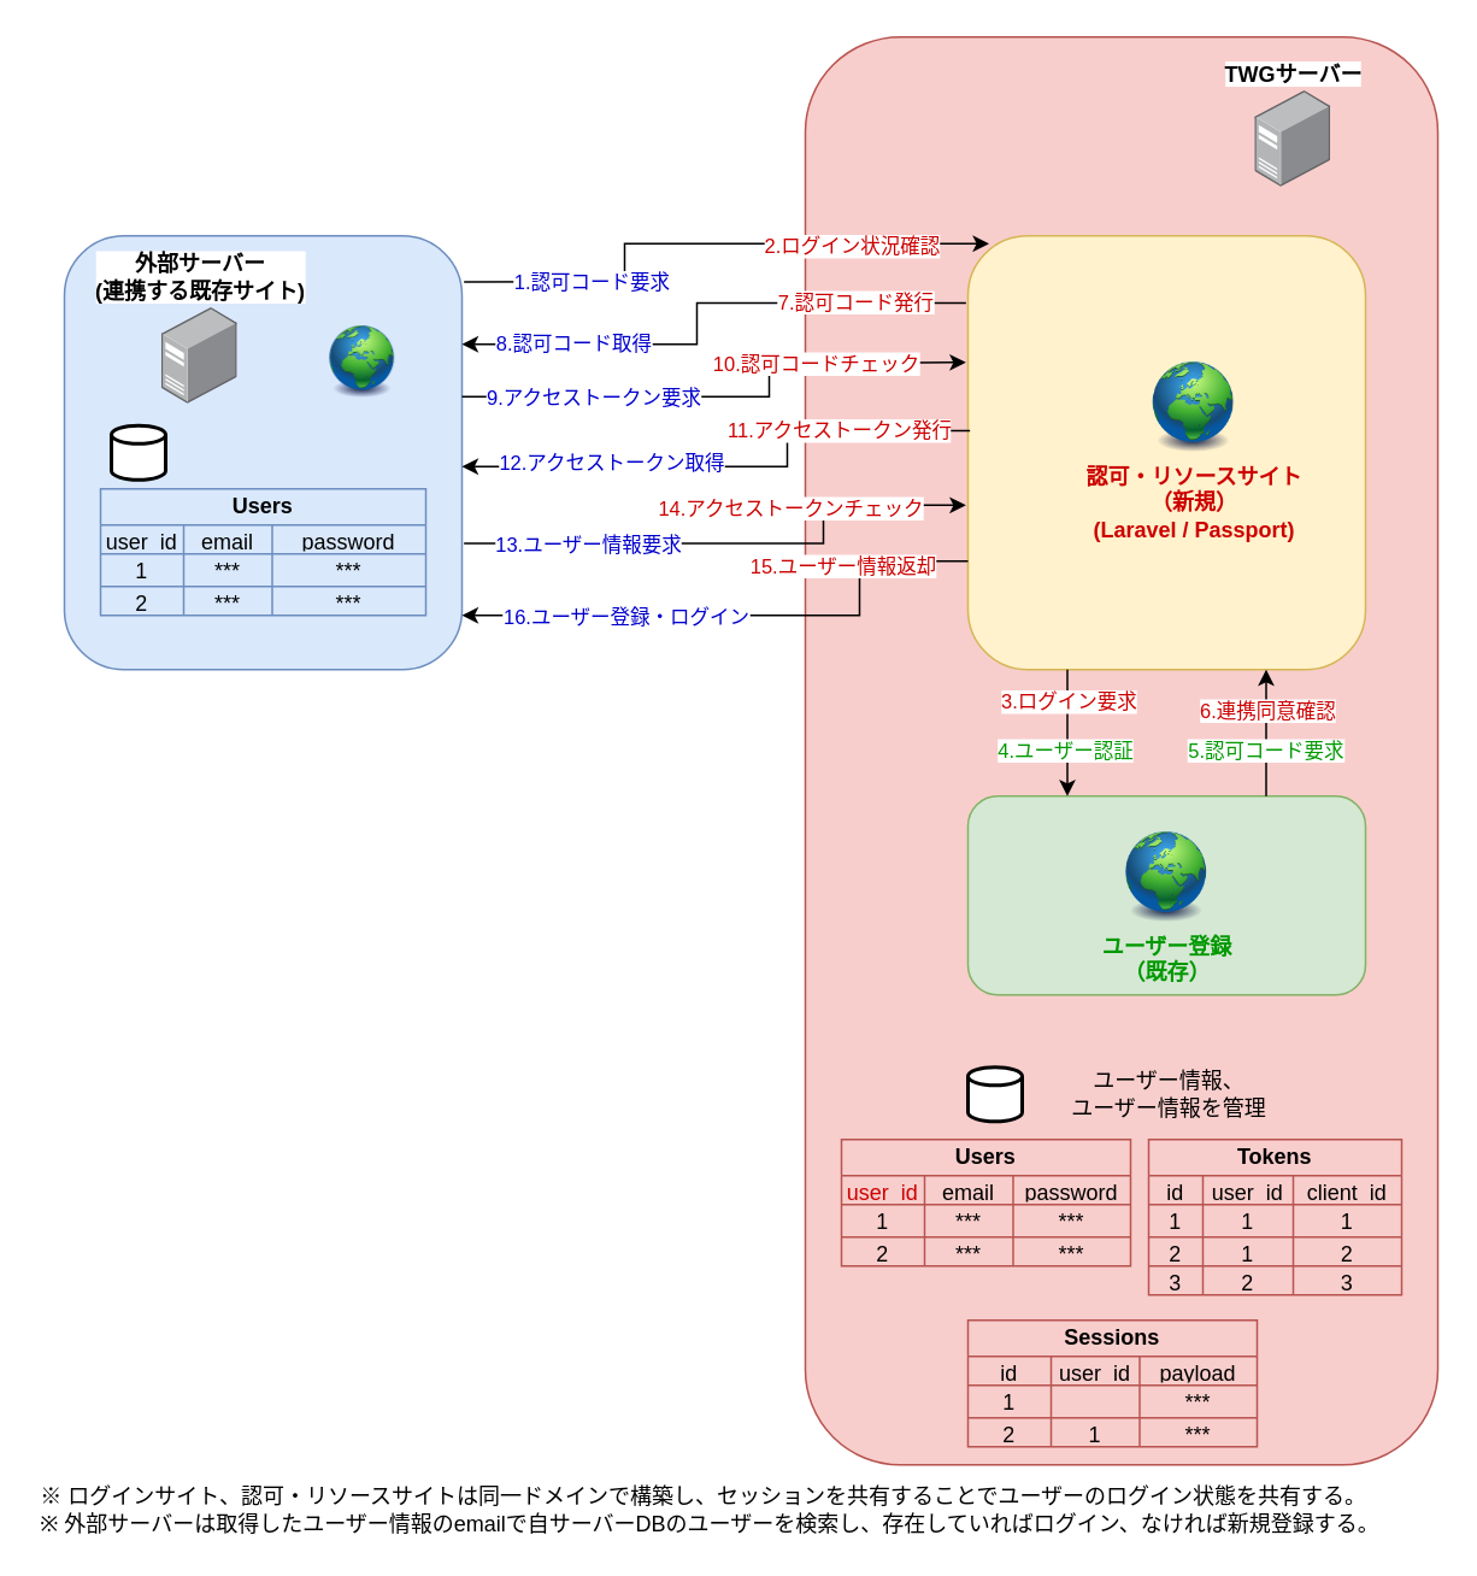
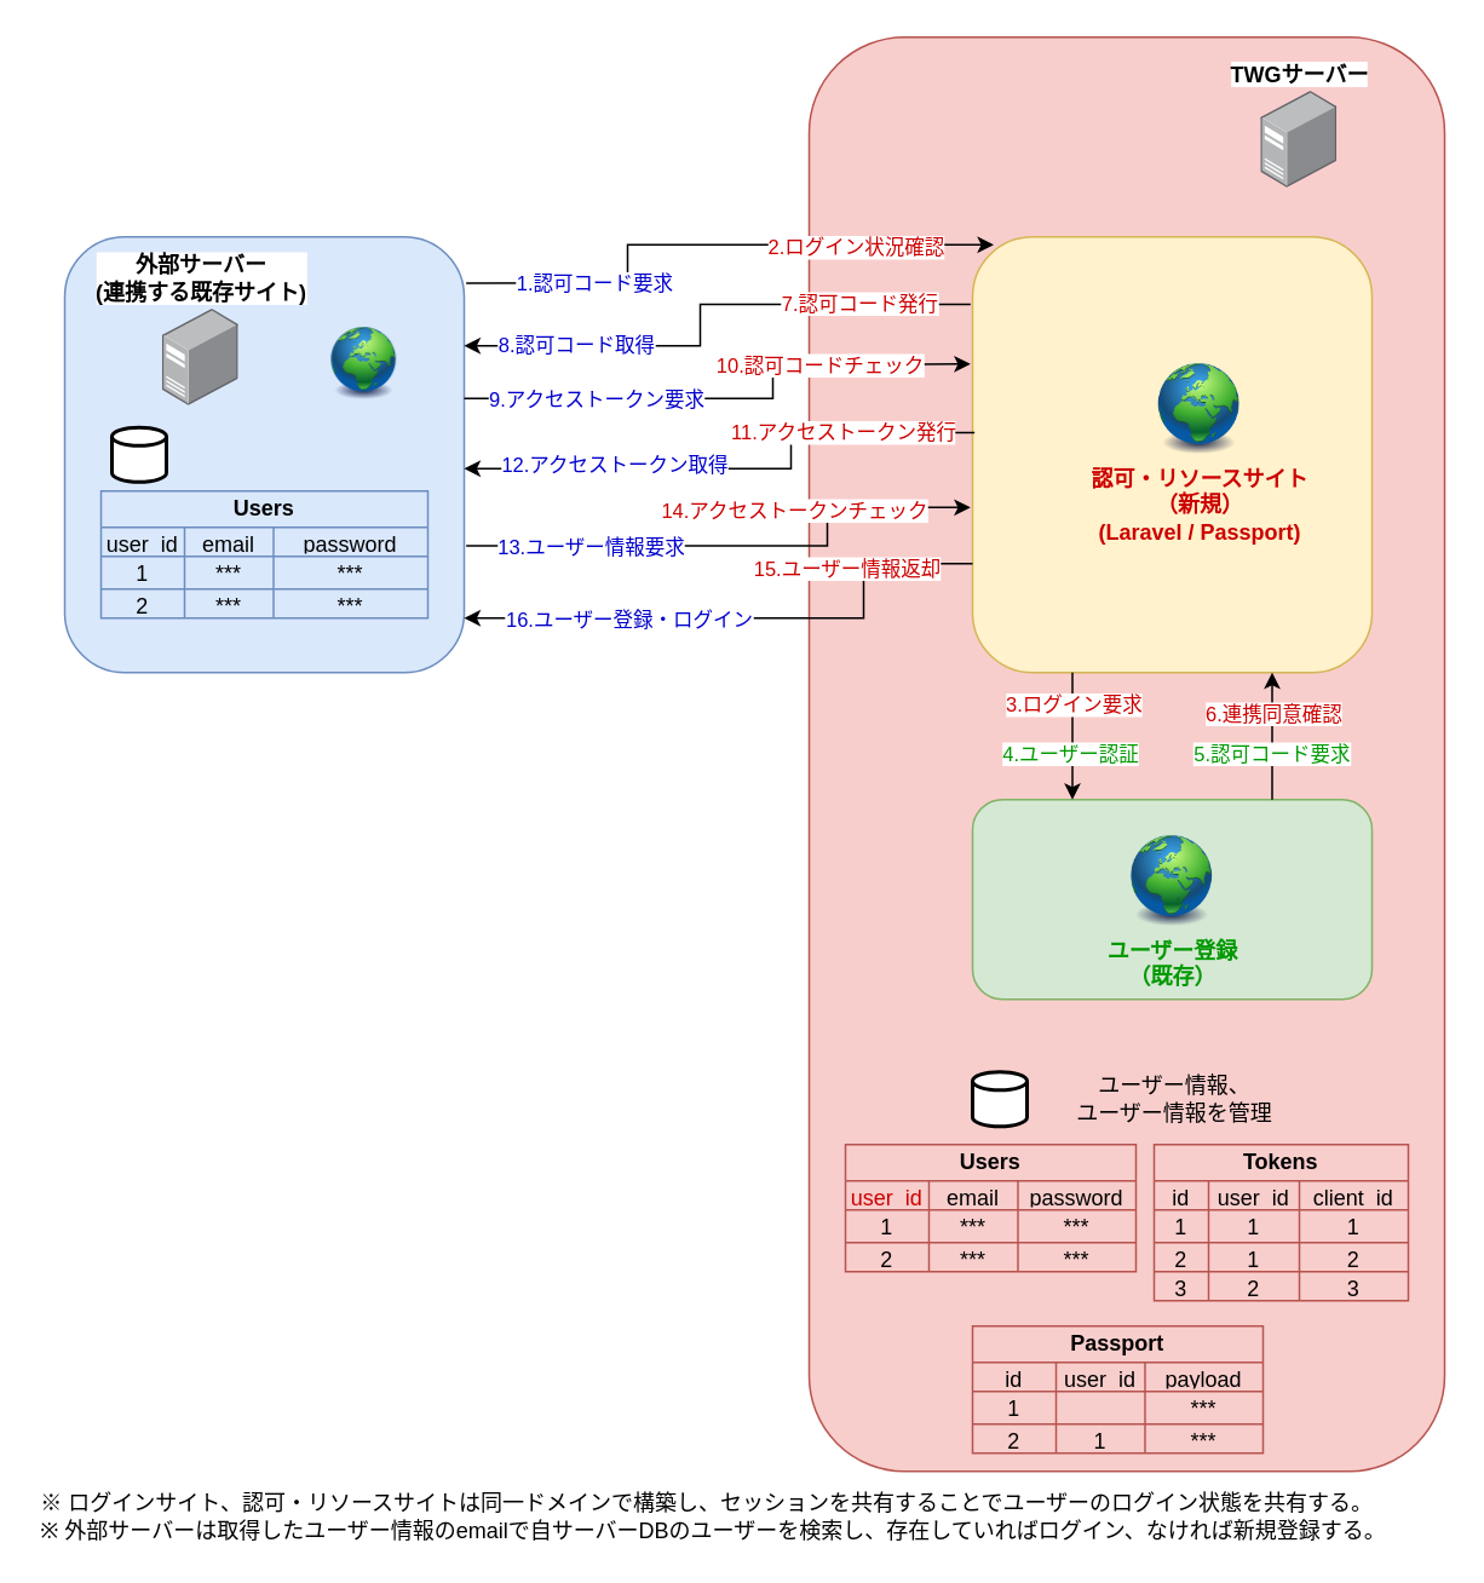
- <mxCell id="87" value="Sessions" style="shape=table;html=1;whiteSpace=wrap;startSize=20;container=1;collapsible=0;childLayout=tableLayout;fontStyle=1;align=center;fillColor=#f8cecc;strokeColor=#b85450;" vertex="1" parent="1"><mxGeometry x="535" y="730" width="160.0" height="70" as="geometry" /></mxCell>
+ <mxCell id="87" value="Passport" style="shape=table;html=1;whiteSpace=wrap;startSize=20;container=1;collapsible=0;childLayout=tableLayout;fontStyle=1;align=center;fillColor=#f8cecc;strokeColor=#b85450;" vertex="1" parent="1"><mxGeometry x="535" y="730" width="160.0" height="70" as="geometry" /></mxCell>
